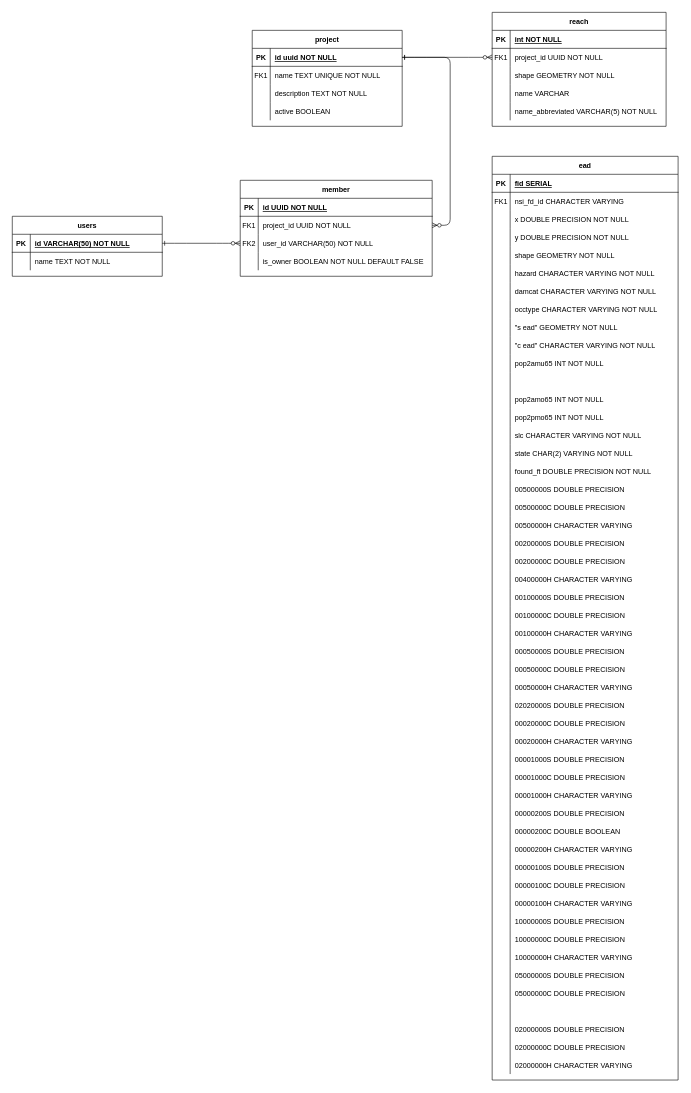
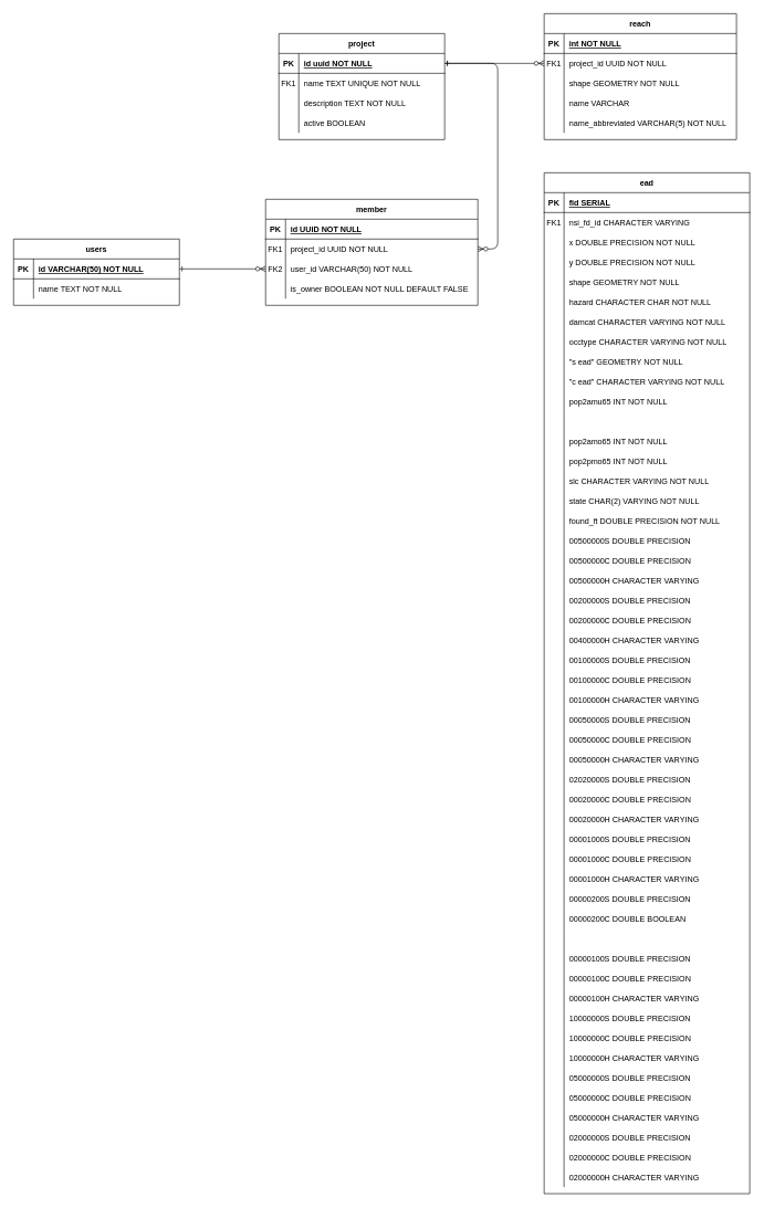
- <mxCell id="70" value="hazard CHARACTER VARYING NOT NULL" style="shape=partialRectangle;overflow=hidden;connectable=0;fillColor=none;top=0;left=0;bottom=0;right=0;align=left;spacingLeft=6;" vertex="1" parent="68"><mxGeometry x="30" width="280" height="30" as="geometry"><mxRectangle width="280" height="30" as="alternateBounds" /></mxGeometry></mxCell>
+ <mxCell id="70" value="hazard CHARACTER CHAR NOT NULL" style="shape=partialRectangle;overflow=hidden;connectable=0;fillColor=none;top=0;left=0;bottom=0;right=0;align=left;spacingLeft=6;" vertex="1" parent="68"><mxGeometry x="30" width="280" height="30" as="geometry"><mxRectangle width="280" height="30" as="alternateBounds" /></mxGeometry></mxCell>
- <mxCell id="165" value="00000200H CHARACTER VARYING" style="shape=partialRectangle;overflow=hidden;connectable=0;fillColor=none;top=0;left=0;bottom=0;right=0;align=left;spacingLeft=6;" vertex="1" parent="163"><mxGeometry x="30" width="280" height="30" as="geometry"><mxRectangle width="280" height="30" as="alternateBounds" /></mxGeometry></mxCell>
+ <mxCell id="192" value="05000000H CHARACTER VARYING" style="shape=partialRectangle;overflow=hidden;connectable=0;fillColor=none;top=0;left=0;bottom=0;right=0;align=left;spacingLeft=6;" vertex="1" parent="190"><mxGeometry x="30" width="280" height="30" as="geometry"><mxRectangle width="280" height="30" as="alternateBounds" /></mxGeometry></mxCell>
